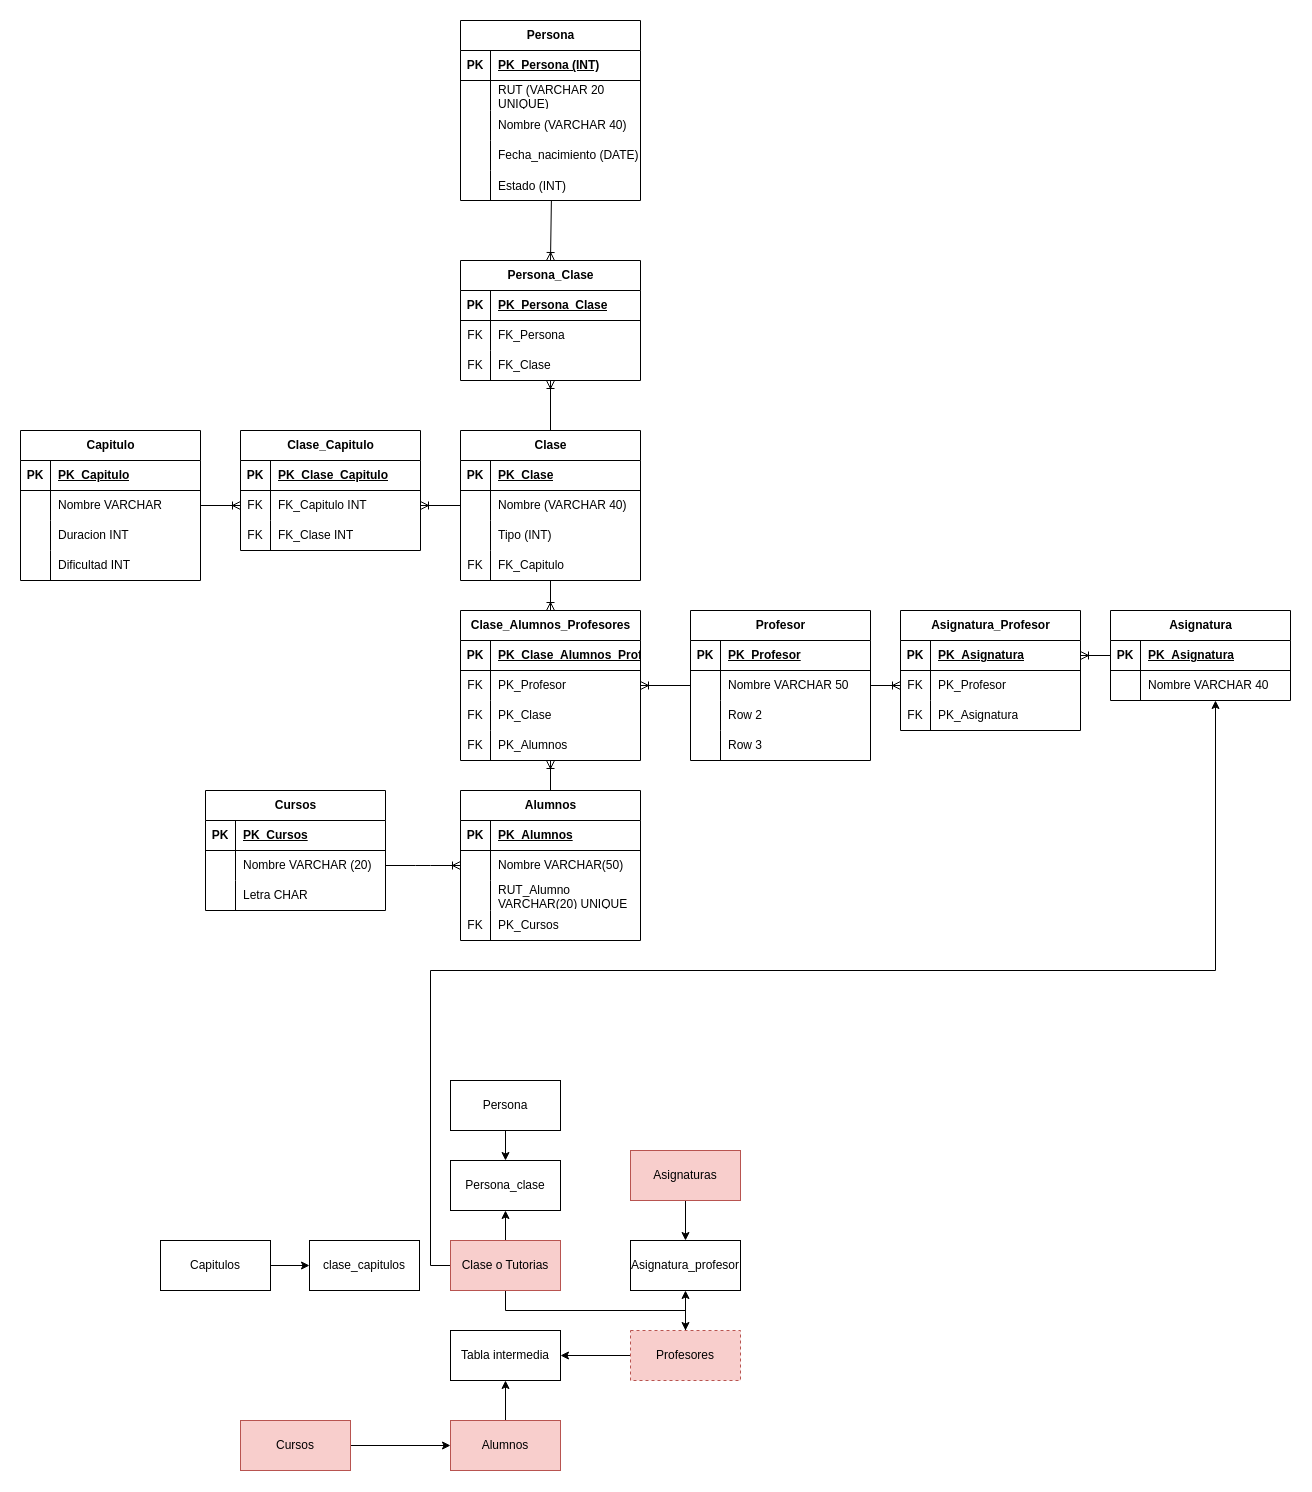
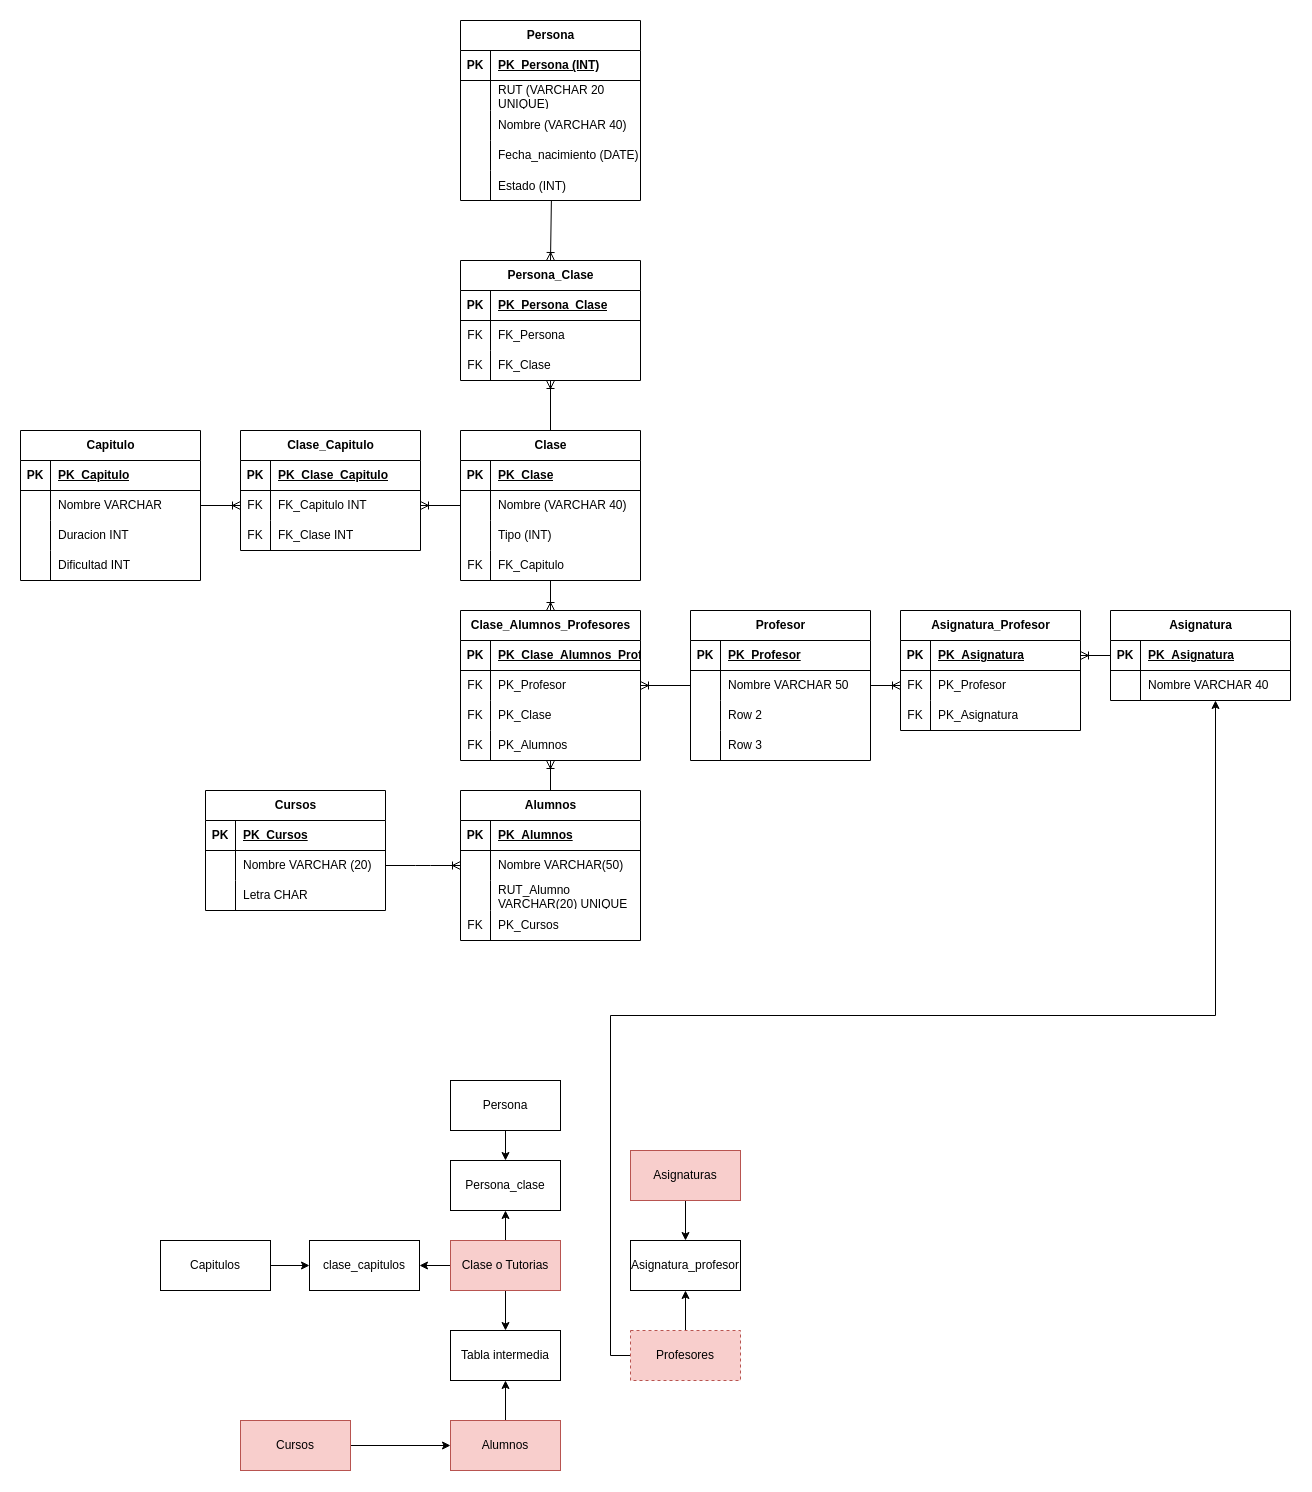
- <mxCell id="4" style="edgeStyle=orthogonalEdgeStyle;rounded=0;orthogonalLoop=1;jettySize=auto;html=1;exitX=0;exitY=0.5;exitDx=0;exitDy=0;" parent="1" source="7" target="91" edge="1"><mxGeometry relative="1" as="geometry" /></mxCell>
+ <mxCell id="4" style="edgeStyle=orthogonalEdgeStyle;rounded=0;orthogonalLoop=1;jettySize=auto;html=1;exitX=0;exitY=0.5;exitDx=0;exitDy=0;entryX=1;entryY=0.5;entryDx=0;entryDy=0;" parent="1" source="7" target="19" edge="1"><mxGeometry relative="1" as="geometry" /></mxCell>
- <mxCell id="5" style="edgeStyle=orthogonalEdgeStyle;rounded=0;orthogonalLoop=1;jettySize=auto;html=1;exitX=0.5;exitY=1;exitDx=0;exitDy=0;" parent="1" source="7" target="12" edge="1"><mxGeometry relative="1" as="geometry" /></mxCell>
+ <mxCell id="5" style="edgeStyle=orthogonalEdgeStyle;rounded=0;orthogonalLoop=1;jettySize=auto;html=1;exitX=0.5;exitY=1;exitDx=0;exitDy=0;entryX=0.5;entryY=0;entryDx=0;entryDy=0;" parent="1" source="7" target="15" edge="1"><mxGeometry relative="1" as="geometry" /></mxCell>
- <mxCell id="11" style="edgeStyle=orthogonalEdgeStyle;rounded=0;orthogonalLoop=1;jettySize=auto;html=1;exitX=0;exitY=0.5;exitDx=0;exitDy=0;entryX=1;entryY=0.5;entryDx=0;entryDy=0;" parent="1" source="12" target="15" edge="1"><mxGeometry relative="1" as="geometry" /></mxCell>
+ <mxCell id="11" style="edgeStyle=orthogonalEdgeStyle;rounded=0;orthogonalLoop=1;jettySize=auto;html=1;exitX=0;exitY=0.5;exitDx=0;exitDy=0;" parent="1" source="12" target="91" edge="1"><mxGeometry relative="1" as="geometry" /></mxCell>
